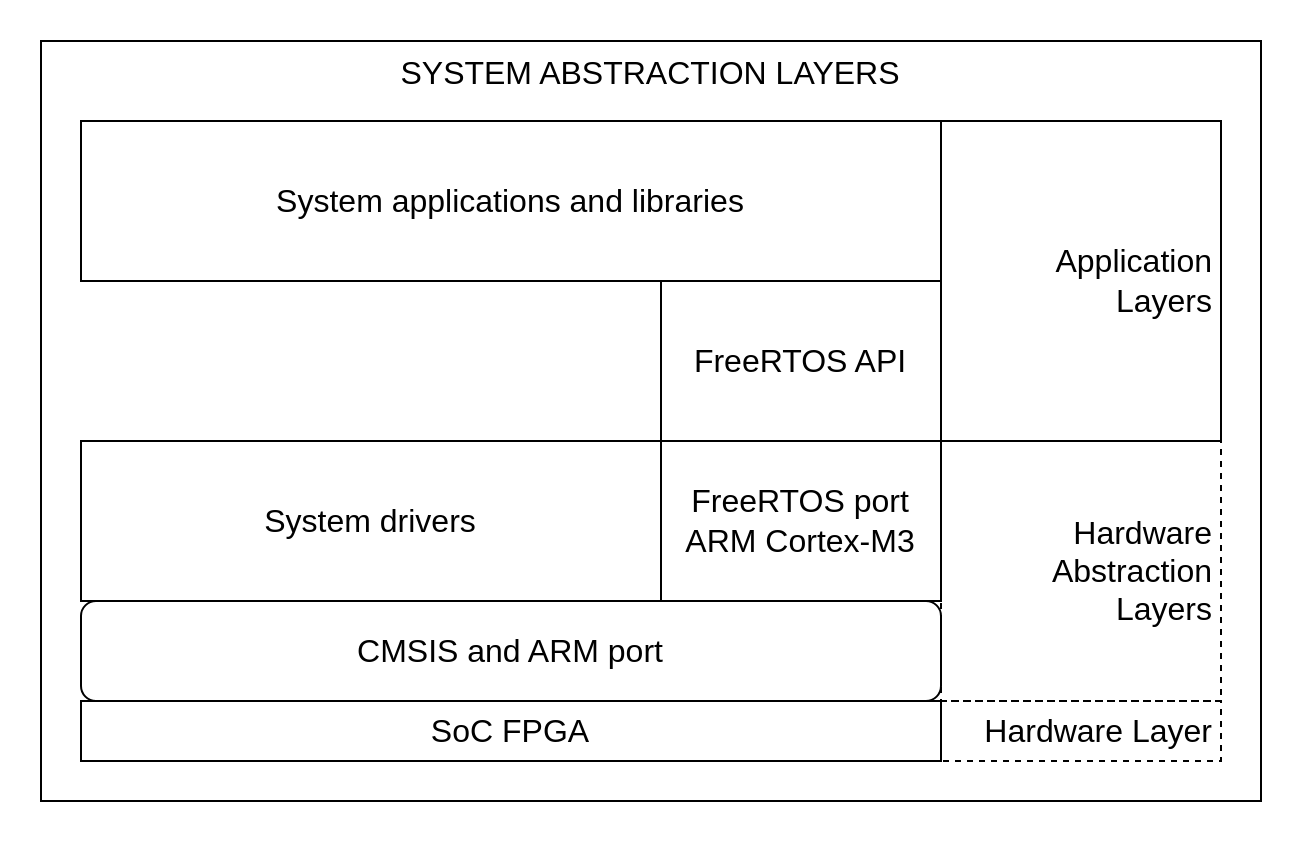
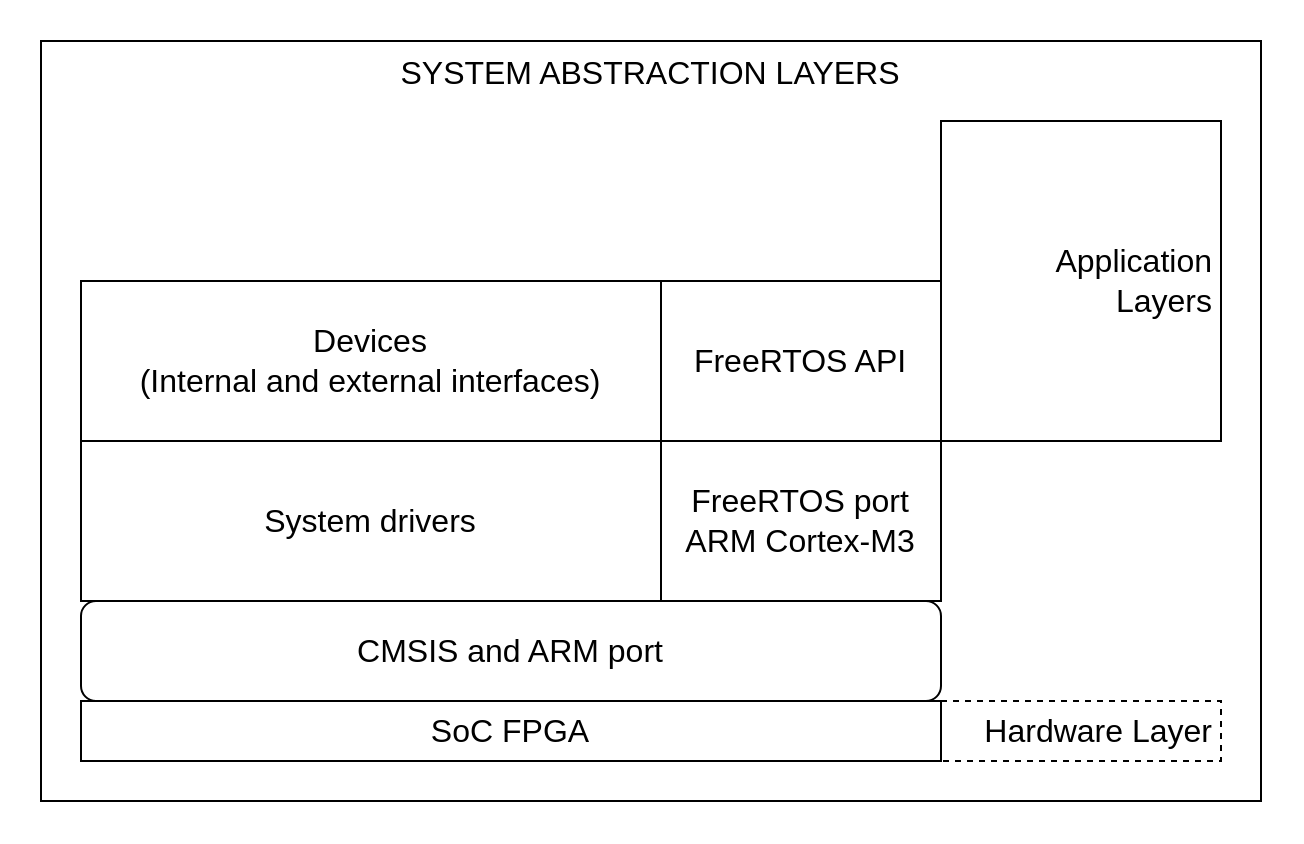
- <mxCell id="8" value="System applications and libraries" style="rounded=0;whiteSpace=wrap;html=1;fillColor=none;fontSize=16;strokeWidth=1;perimeterSpacing=0;verticalAlign=middle;align=center;" vertex="1" parent="1"><mxGeometry x="40" y="60" width="430" height="80" as="geometry" /></mxCell>
+ <mxCell id="5" value="Devices&lt;br&gt;(Internal and external interfaces)" style="rounded=0;whiteSpace=wrap;html=1;fillColor=none;fontSize=16;strokeWidth=1;perimeterSpacing=0;verticalAlign=middle;align=center;" vertex="1" parent="1"><mxGeometry x="40" y="140" width="290" height="80" as="geometry" /></mxCell>
- <mxCell id="11" value="Hardware&lt;br&gt;Abstraction&lt;br&gt;Layers" style="rounded=0;whiteSpace=wrap;html=1;fillColor=none;fontSize=16;strokeWidth=1;perimeterSpacing=0;verticalAlign=middle;align=right;dashed=1;spacingRight=2;" vertex="1" parent="1"><mxGeometry x="470" y="220" width="140" height="130" as="geometry" /></mxCell>
